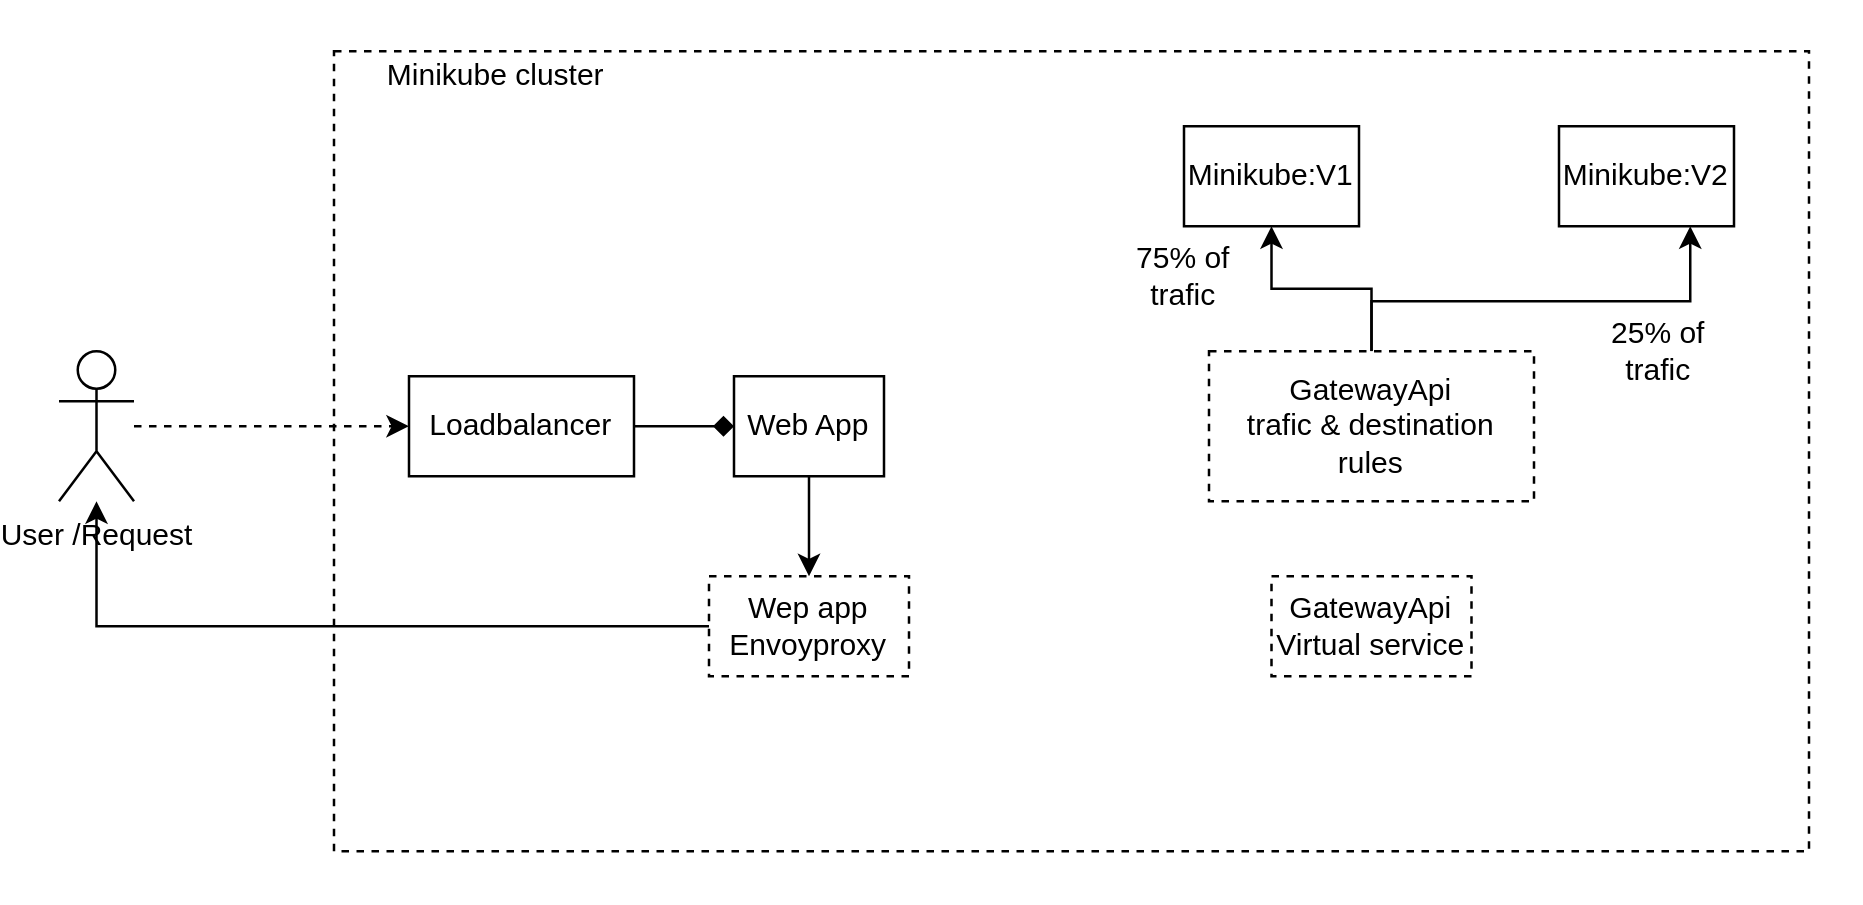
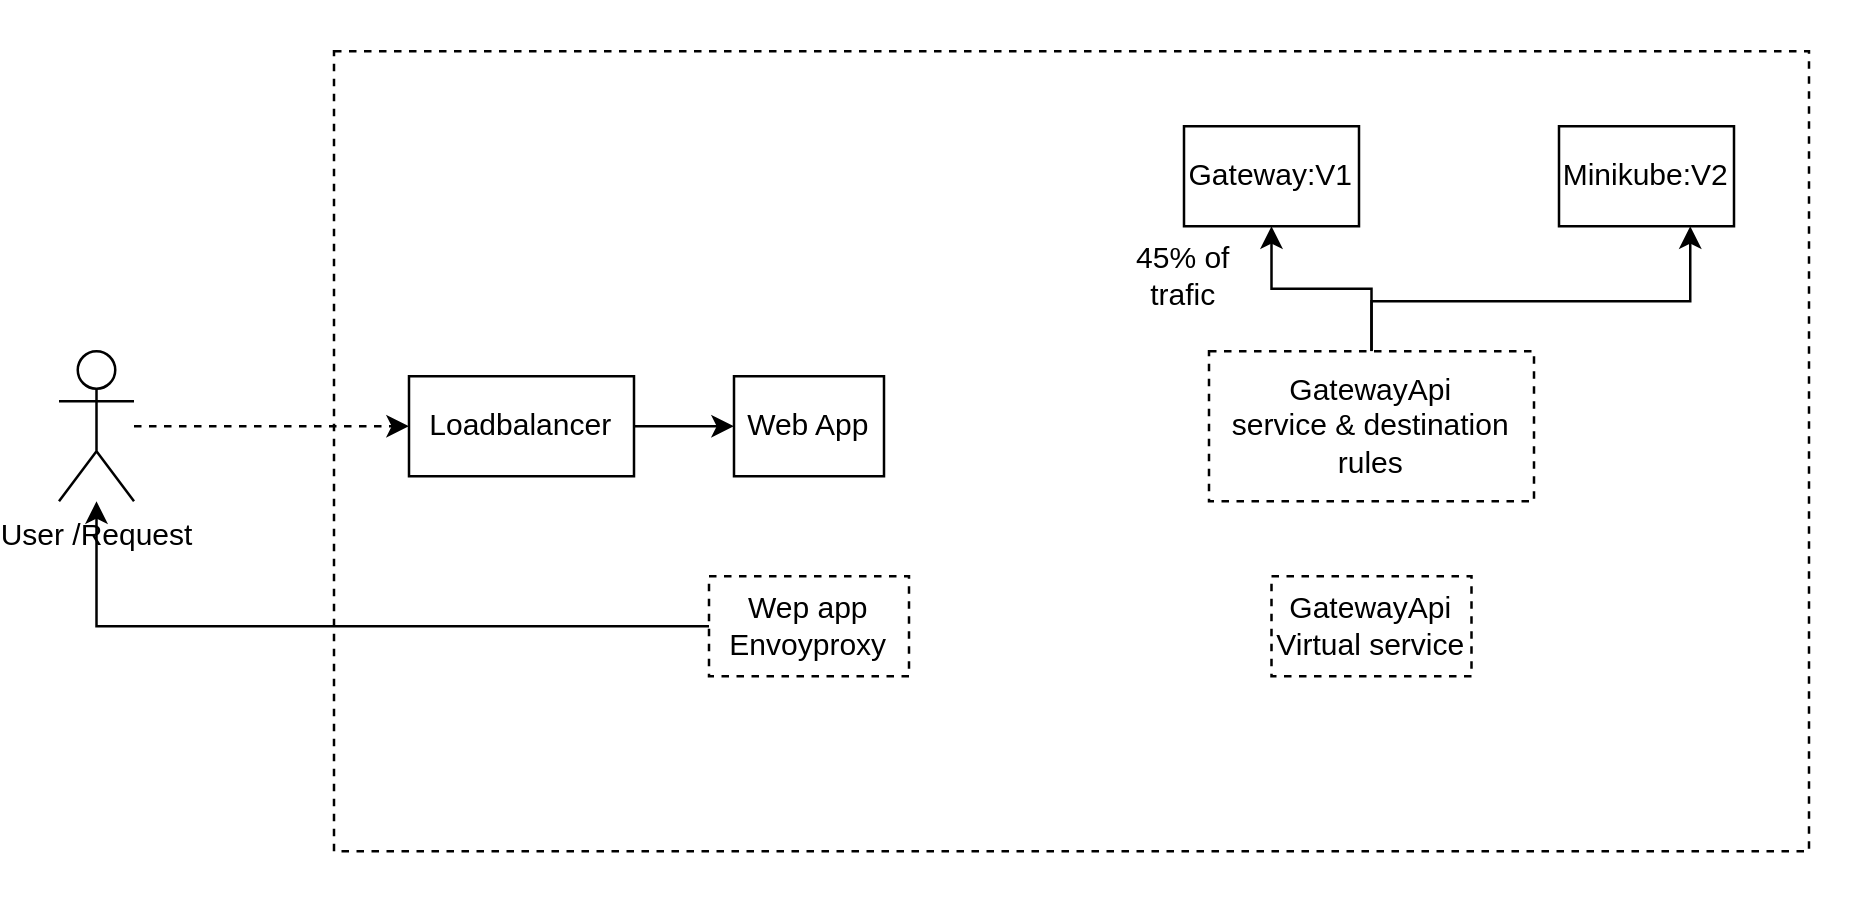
- <mxCell id="5" value="Minikube cluster" style="text;html=1;strokeColor=none;fillColor=none;align=center;verticalAlign=middle;whiteSpace=wrap;rounded=0;" vertex="1" parent="1"><mxGeometry x="140" y="20" width="110" height="20" as="geometry" /></mxCell>
- <mxCell id="13" value="Minikube:V1" style="rounded=0;whiteSpace=wrap;html=1;strokeColor=#000000;" vertex="1" parent="1"><mxGeometry x="470" y="50" width="70" height="40" as="geometry" /></mxCell>
+ <mxCell id="13" value="Gateway:V1" style="rounded=0;whiteSpace=wrap;html=1;strokeColor=#000000;" vertex="1" parent="1"><mxGeometry x="470" y="50" width="70" height="40" as="geometry" /></mxCell>
- <mxCell id="18" value="75% of trafic" style="text;html=1;strokeColor=none;fillColor=none;align=center;verticalAlign=middle;whiteSpace=wrap;rounded=0;dashed=1;" vertex="1" parent="1"><mxGeometry x="450" y="100" width="40" height="20" as="geometry" /></mxCell>
+ <mxCell id="18" value="45% of trafic" style="text;html=1;strokeColor=none;fillColor=none;align=center;verticalAlign=middle;whiteSpace=wrap;rounded=0;dashed=1;" vertex="1" parent="1"><mxGeometry x="450" y="100" width="40" height="20" as="geometry" /></mxCell>
- <mxCell id="19" value="25% of trafic" style="text;html=1;strokeColor=none;fillColor=none;align=center;verticalAlign=middle;whiteSpace=wrap;rounded=0;dashed=1;" vertex="1" parent="1"><mxGeometry x="640" y="130" width="40" height="20" as="geometry" /></mxCell>
- <mxCell id="6" style="edgeStyle=orthogonalEdgeStyle;rounded=0;orthogonalLoop=1;jettySize=auto;html=1;entryX=0;entryY=0.5;entryDx=0;entryDy=0;endArrow=diamond;" edge="1" parent="1" source="7" target="9"><mxGeometry relative="1" as="geometry" /></mxCell>
+ <mxCell id="6" style="edgeStyle=orthogonalEdgeStyle;rounded=0;orthogonalLoop=1;jettySize=auto;html=1;entryX=0;entryY=0.5;entryDx=0;entryDy=0;" edge="1" parent="1" source="7" target="9"><mxGeometry relative="1" as="geometry" /></mxCell>
- <mxCell id="17" value="GatewayApi&lt;br&gt;trafic &amp;amp; destination rules" style="rounded=0;whiteSpace=wrap;html=1;strokeColor=#000000;dashed=1;" vertex="1" parent="1"><mxGeometry x="480" y="140" width="130" height="60" as="geometry" /></mxCell>
+ <mxCell id="17" value="GatewayApi&lt;br&gt;service &amp;amp; destination rules" style="rounded=0;whiteSpace=wrap;html=1;strokeColor=#000000;dashed=1;" vertex="1" parent="1"><mxGeometry x="480" y="140" width="130" height="60" as="geometry" /></mxCell>
- <mxCell id="8" style="edgeStyle=orthogonalEdgeStyle;rounded=0;orthogonalLoop=1;jettySize=auto;html=1;entryX=0.5;entryY=0;entryDx=0;entryDy=0;" edge="1" parent="1" source="9" target="11"><mxGeometry relative="1" as="geometry" /></mxCell>
